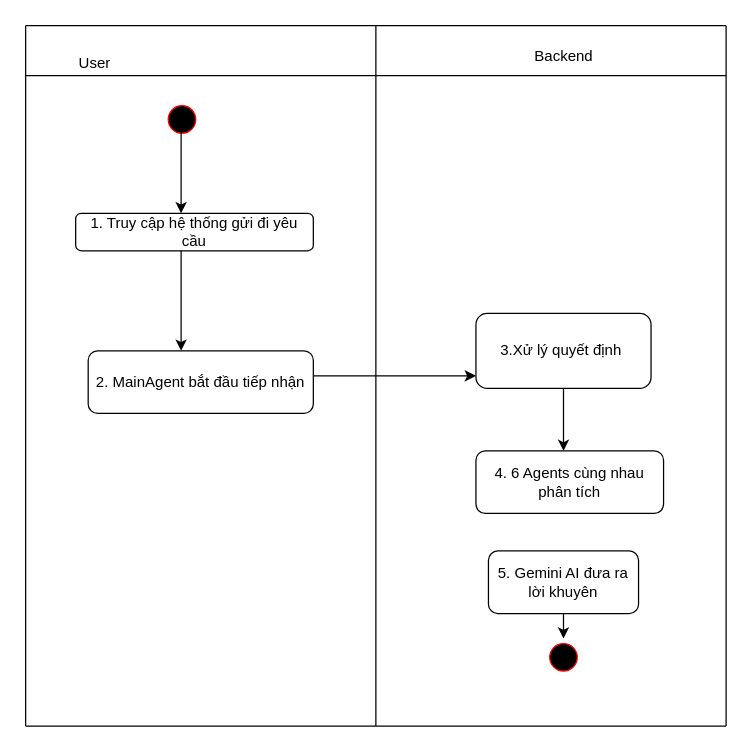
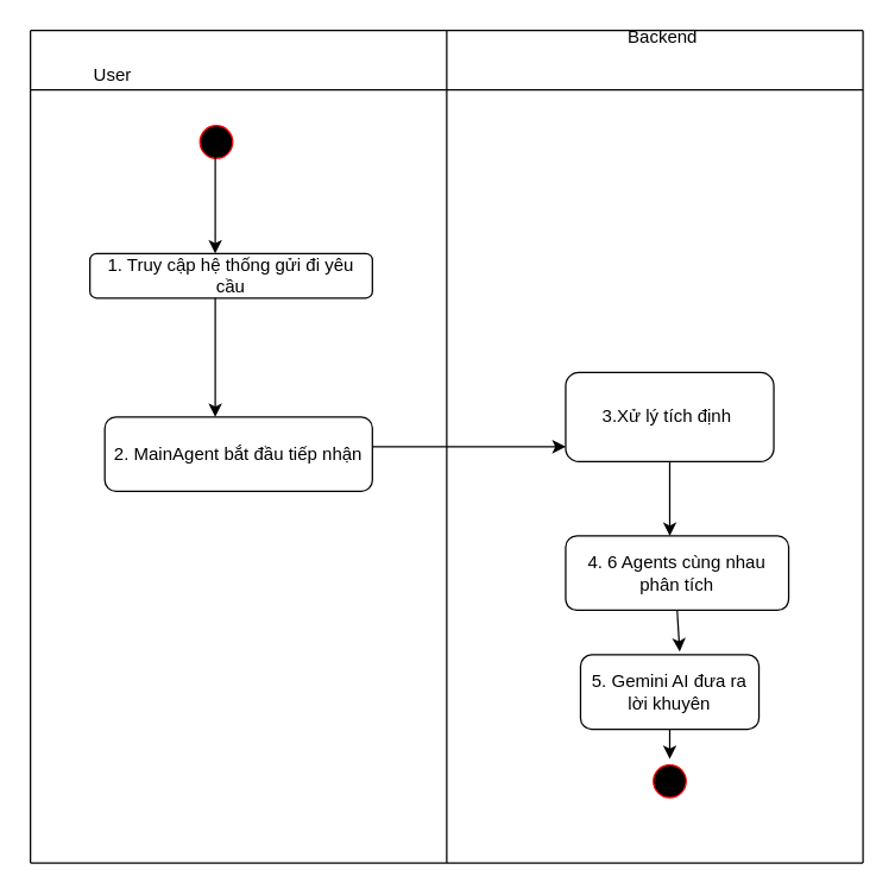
- <mxCell id="8" value="Backend" style="text;html=1;align=center;verticalAlign=middle;resizable=0;points=[];autosize=1;strokeColor=none;fillColor=none;" vertex="1" parent="1"><mxGeometry x="415" y="30" width="70" height="30" as="geometry" /></mxCell>
+ <mxCell id="8" value="Backend" style="text;html=1;align=center;verticalAlign=middle;resizable=0;points=[];autosize=1;strokeColor=none;fillColor=none;" vertex="1" parent="1"><mxGeometry x="410" y="10" width="70" height="30" as="geometry" /></mxCell>
- <mxCell id="15" value="3.Xử lý quyết định&amp;nbsp;" style="rounded=1;whiteSpace=wrap;html=1;" vertex="1" parent="1"><mxGeometry x="380" y="250" width="140" height="60" as="geometry" /></mxCell>
+ <mxCell id="15" value="3.Xử lý tích định&amp;nbsp;" style="rounded=1;whiteSpace=wrap;html=1;" vertex="1" parent="1"><mxGeometry x="380" y="250" width="140" height="60" as="geometry" /></mxCell>
+ <mxCell id="18" value="" style="endArrow=classic;html=1;rounded=0;exitX=0.5;exitY=1;exitDx=0;exitDy=0;entryX=0.556;entryY=-0.044;entryDx=0;entryDy=0;entryPerimeter=0;" edge="1" parent="1" source="17" target="21"><mxGeometry width="50" height="50" relative="1" as="geometry"><mxPoint x="449.76" y="400" as="sourcePoint" /><mxPoint x="449.76" y="440" as="targetPoint" /></mxGeometry></mxCell>
